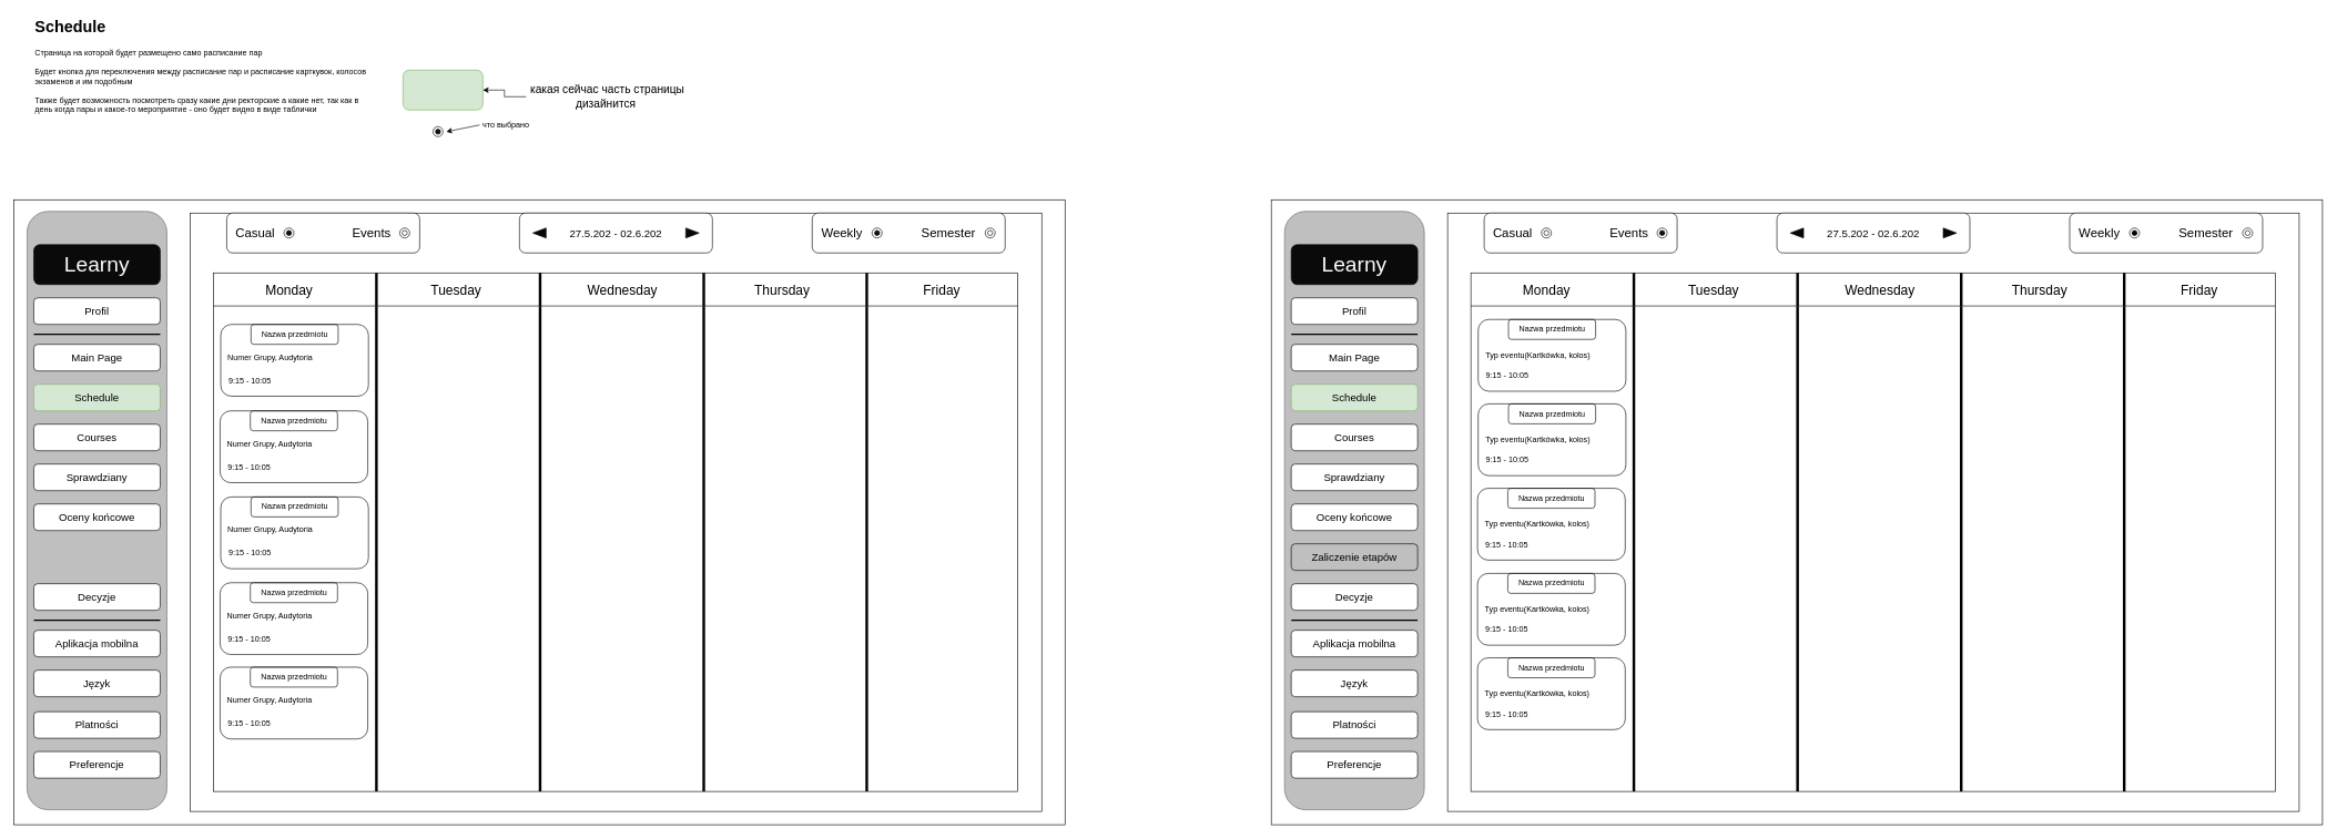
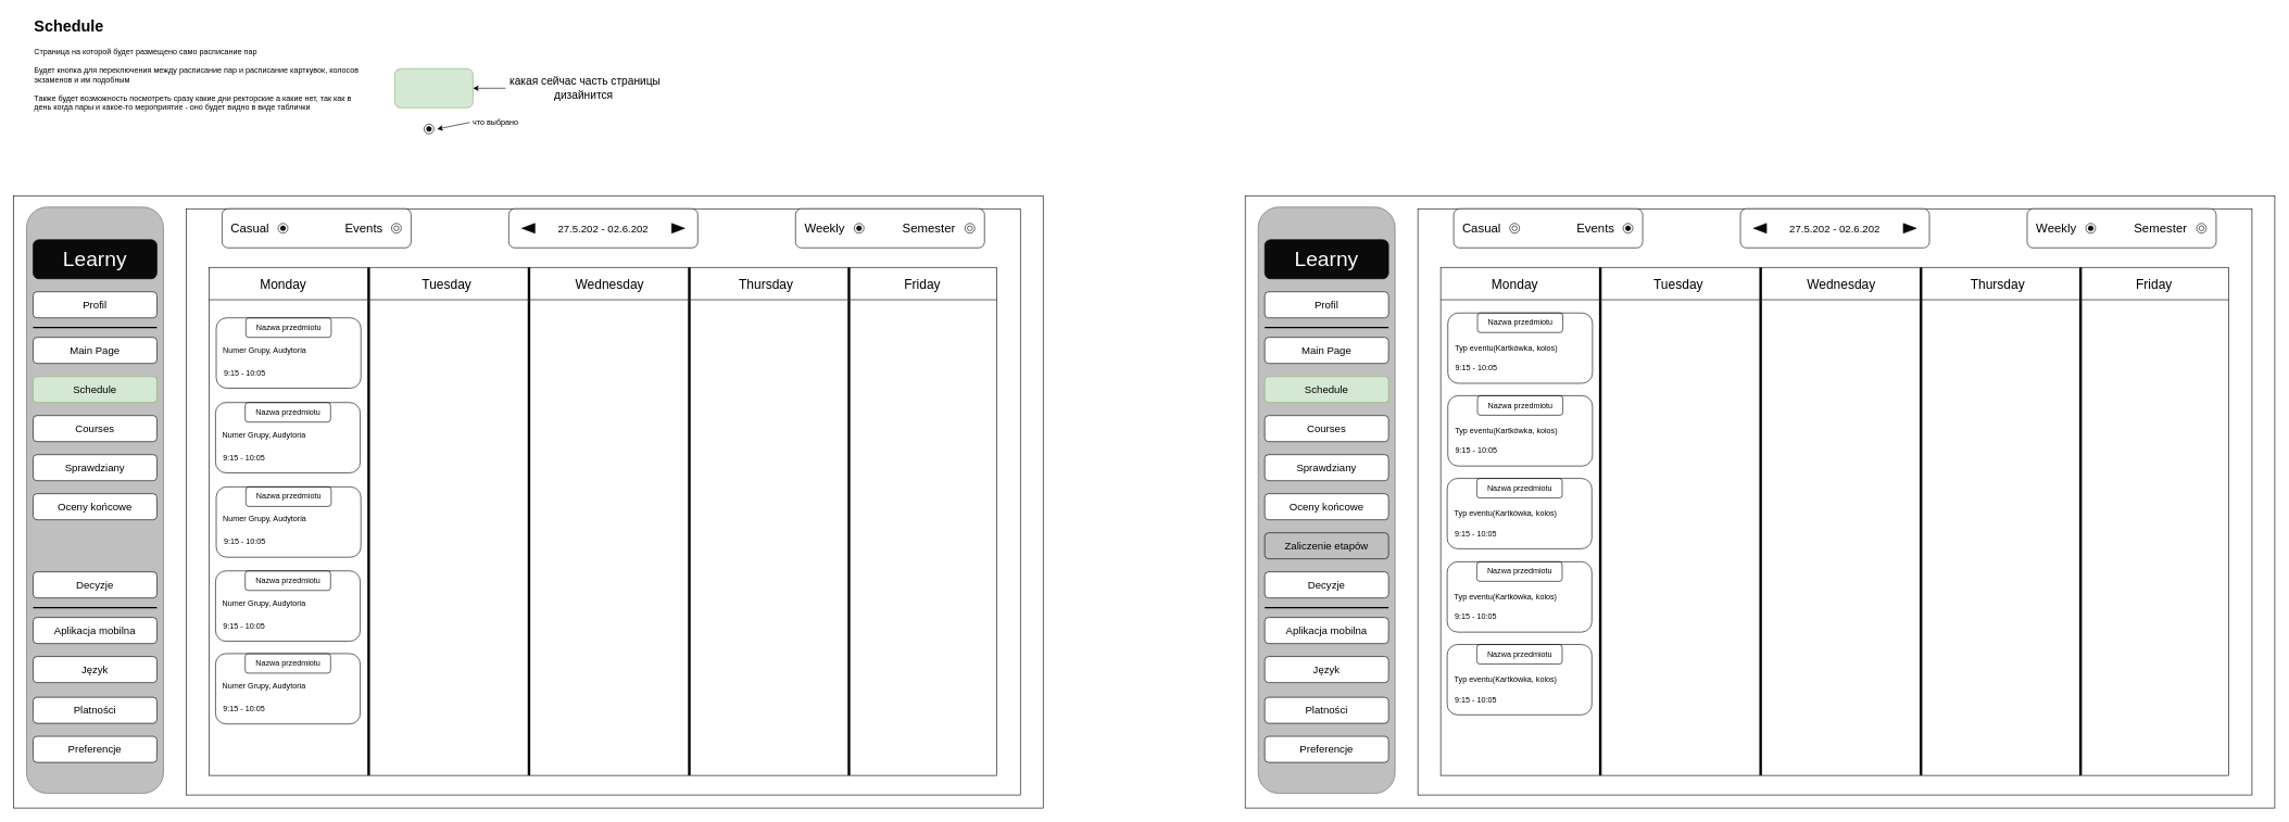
- <mxCell id="21" value="&amp;nbsp;какая сейчас часть страницы дизайнится" style="text;html=1;align=center;verticalAlign=middle;whiteSpace=wrap;rounded=0;fontSize=17;" parent="1" vertex="1"><mxGeometry x="790" y="127.5" width="240" height="35" as="geometry" /></mxCell>
+ <mxCell id="21" value="&amp;nbsp;какая сейчас часть страницы дизайнится" style="text;html=1;align=center;verticalAlign=middle;whiteSpace=wrap;rounded=0;fontSize=17;" parent="1" vertex="1"><mxGeometry x="775" y="117.5" width="240" height="35" as="geometry" /></mxCell>
